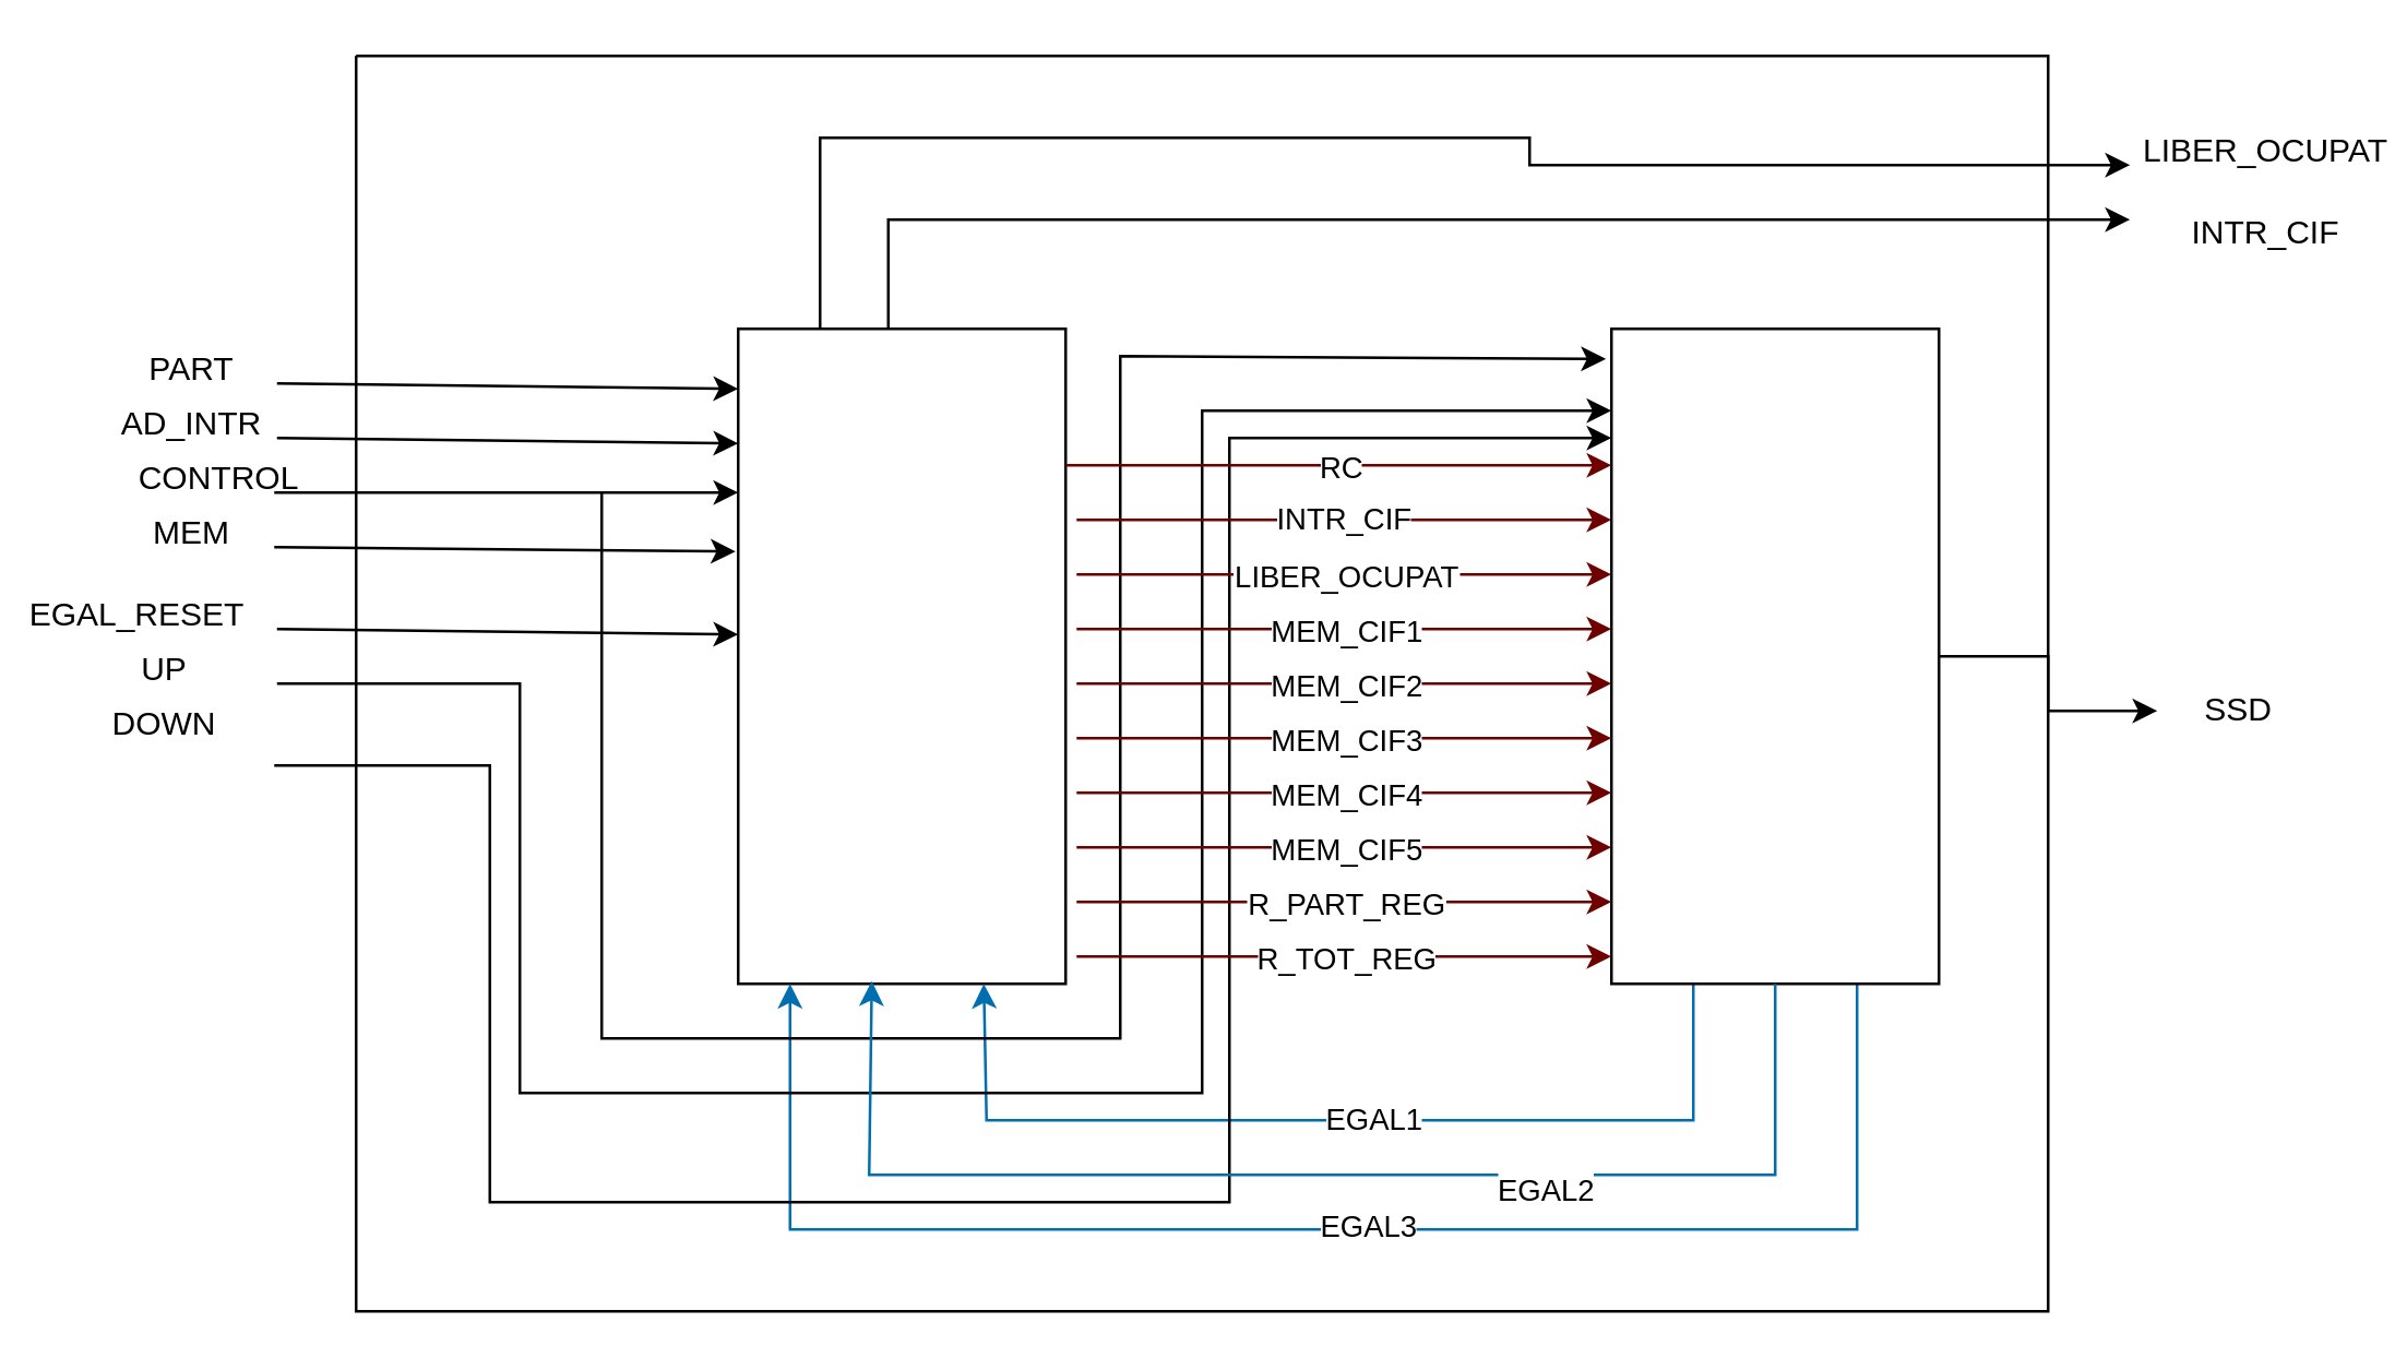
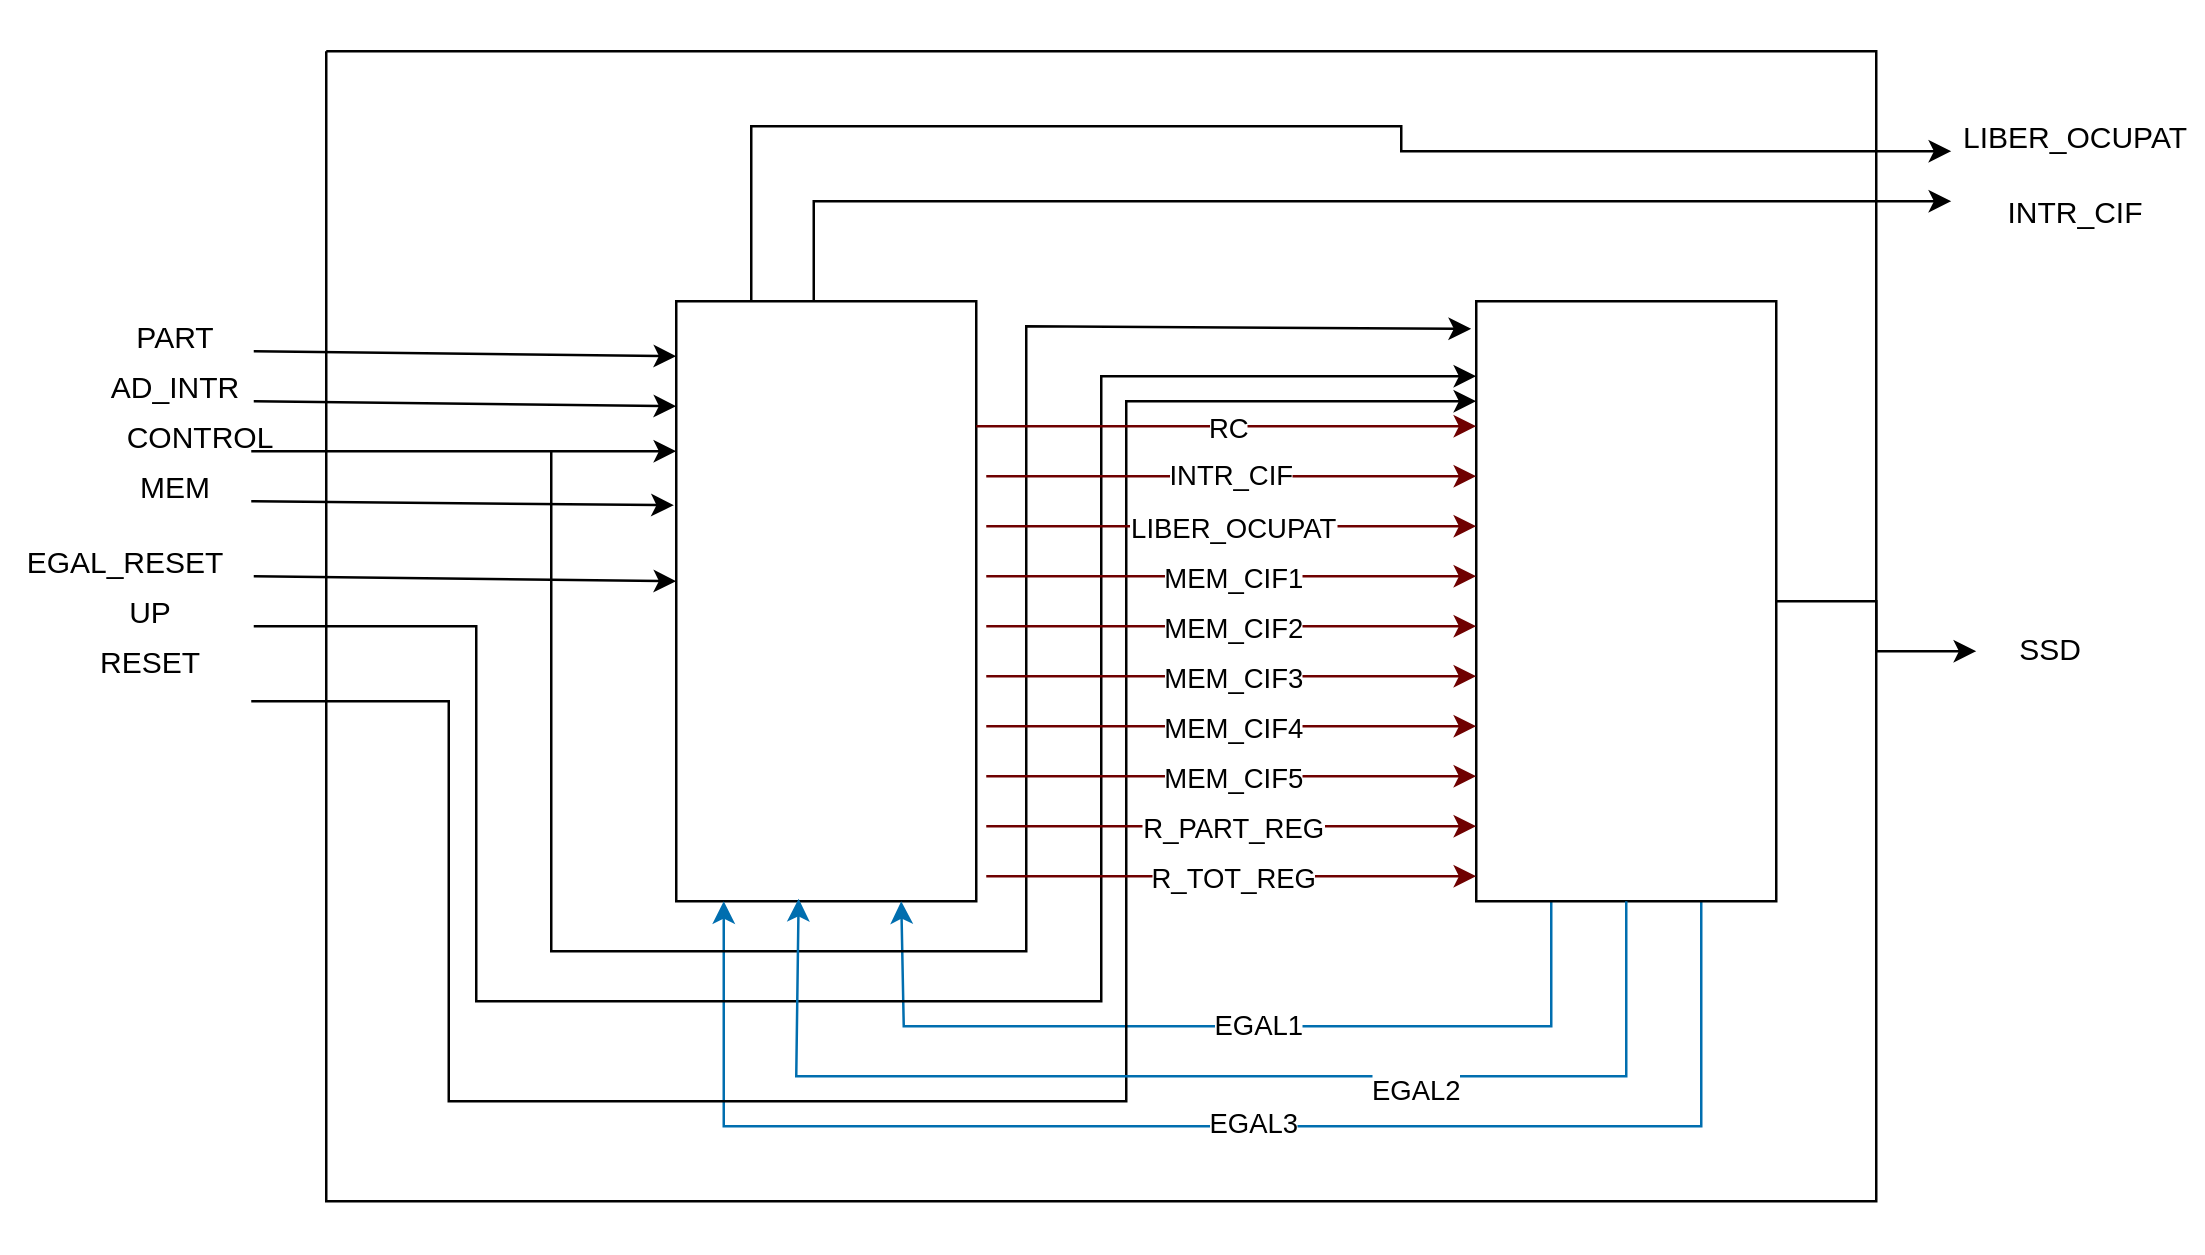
- <mxCell id="23" value="DOWN" style="text;html=1;strokeColor=none;fillColor=none;align=center;verticalAlign=middle;whiteSpace=wrap;rounded=0;" parent="1" vertex="1"><mxGeometry x="30" y="250" width="60" height="30" as="geometry" /></mxCell>
+ <mxCell id="23" value="RESET" style="text;html=1;strokeColor=none;fillColor=none;align=center;verticalAlign=middle;whiteSpace=wrap;rounded=0;" parent="1" vertex="1"><mxGeometry x="30" y="250" width="60" height="30" as="geometry" /></mxCell>
